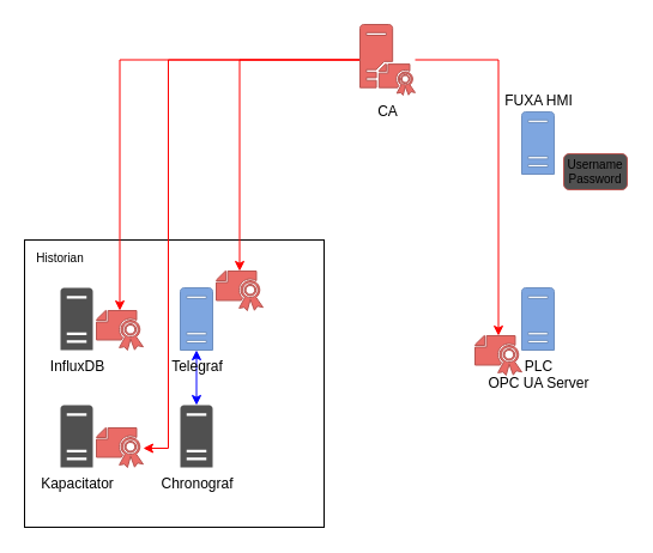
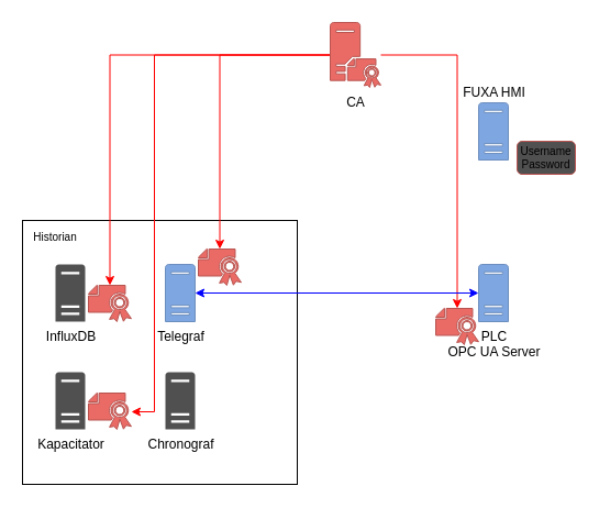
- <mxCell id="9" style="edgeStyle=orthogonalEdgeStyle;rounded=0;orthogonalLoop=1;jettySize=auto;html=1;fontSize=10;startArrow=classic;startFill=1;strokeColor=#0000FF;" parent="1" source="10" target="12" edge="1"><mxGeometry relative="1" as="geometry" /></mxCell>
+ <mxCell id="9" style="edgeStyle=orthogonalEdgeStyle;rounded=0;orthogonalLoop=1;jettySize=auto;html=1;fontSize=10;startArrow=classic;startFill=1;strokeColor=#0000FF;" parent="1" source="10" target="13" edge="1"><mxGeometry relative="1" as="geometry" /></mxCell>
